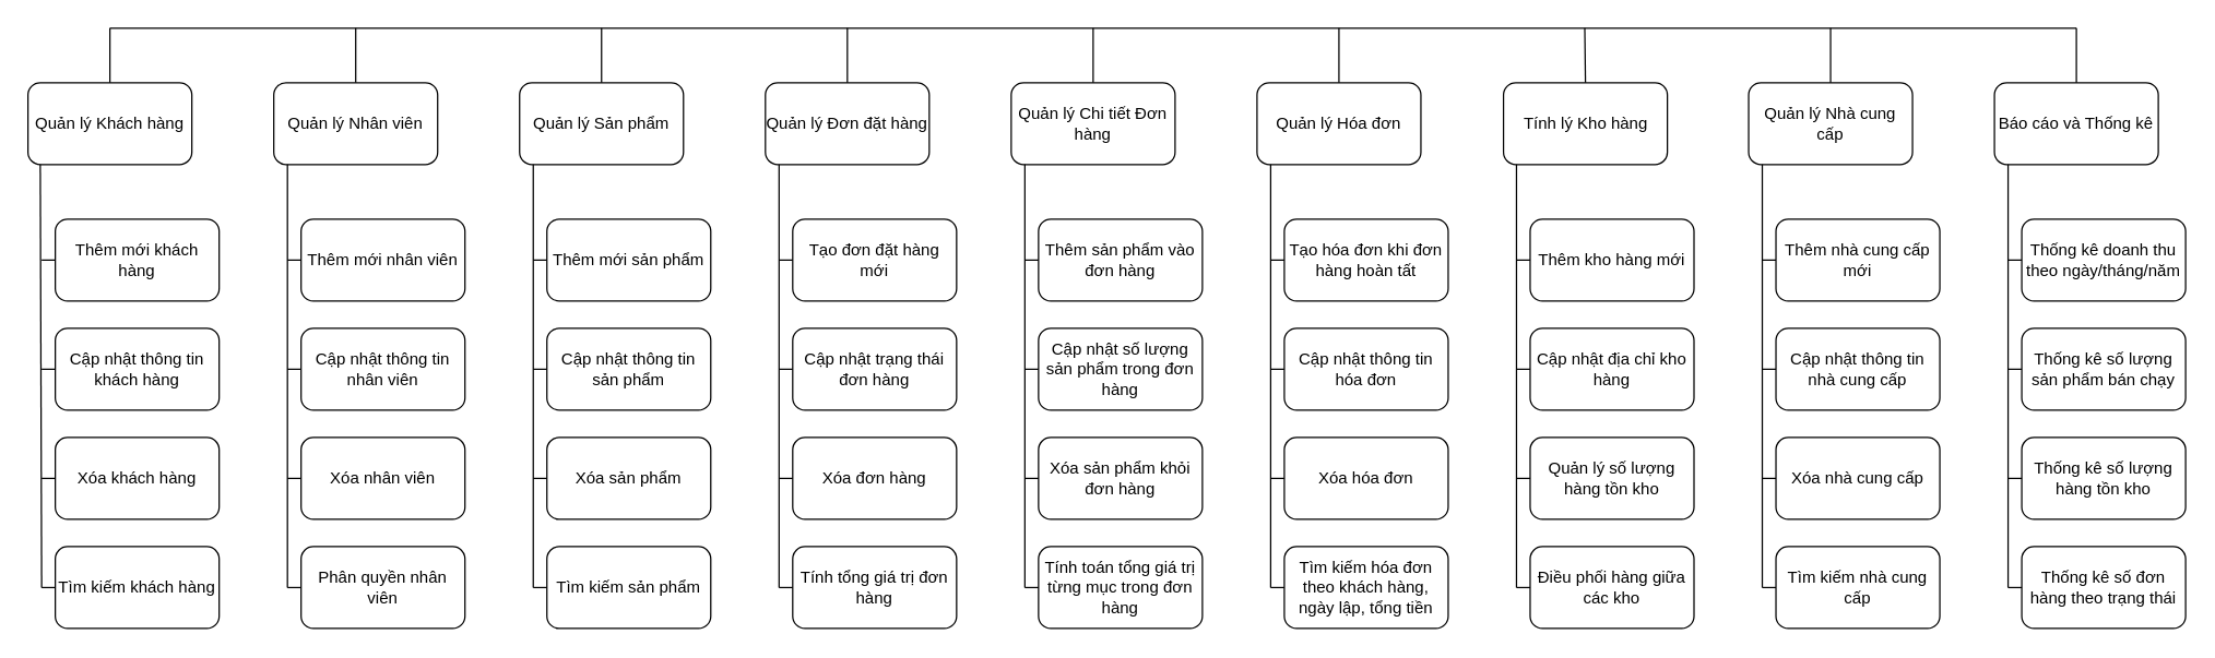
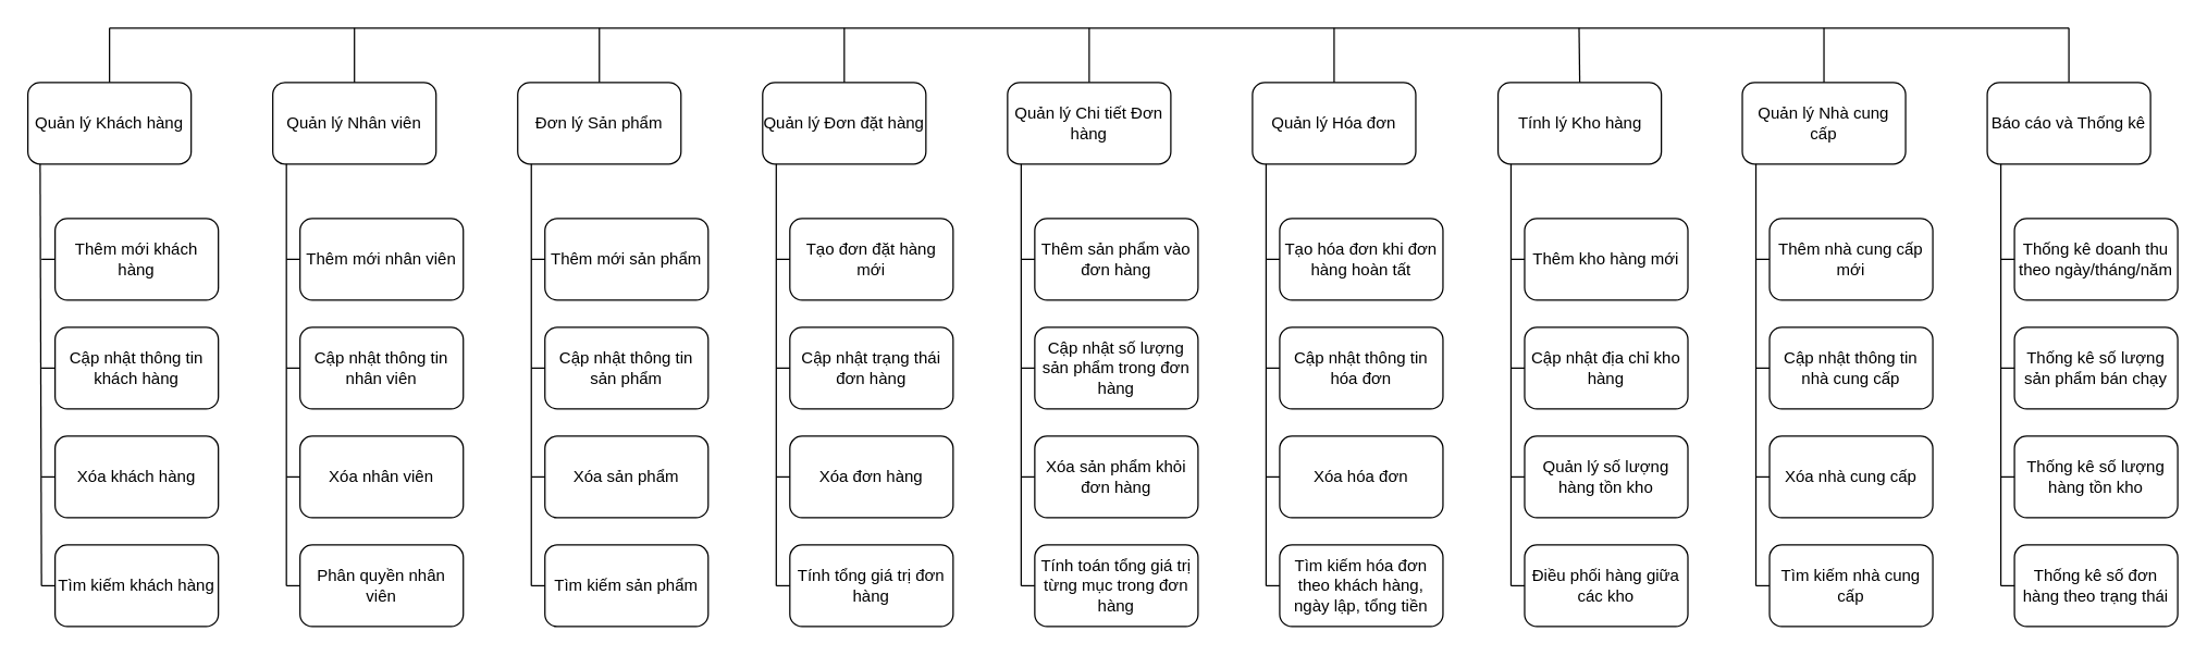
- <mxCell id="4" value="&lt;meta charset=&quot;utf-8&quot;&gt;Quản lý Sản phẩm" style="rounded=1;whiteSpace=wrap;html=1;" vertex="1" parent="1"><mxGeometry x="380" y="60" width="120" height="60" as="geometry" /></mxCell>
+ <mxCell id="4" value="&lt;meta charset=&quot;utf-8&quot;&gt;Đơn lý Sản phẩm" style="rounded=1;whiteSpace=wrap;html=1;" vertex="1" parent="1"><mxGeometry x="380" y="60" width="120" height="60" as="geometry" /></mxCell>
